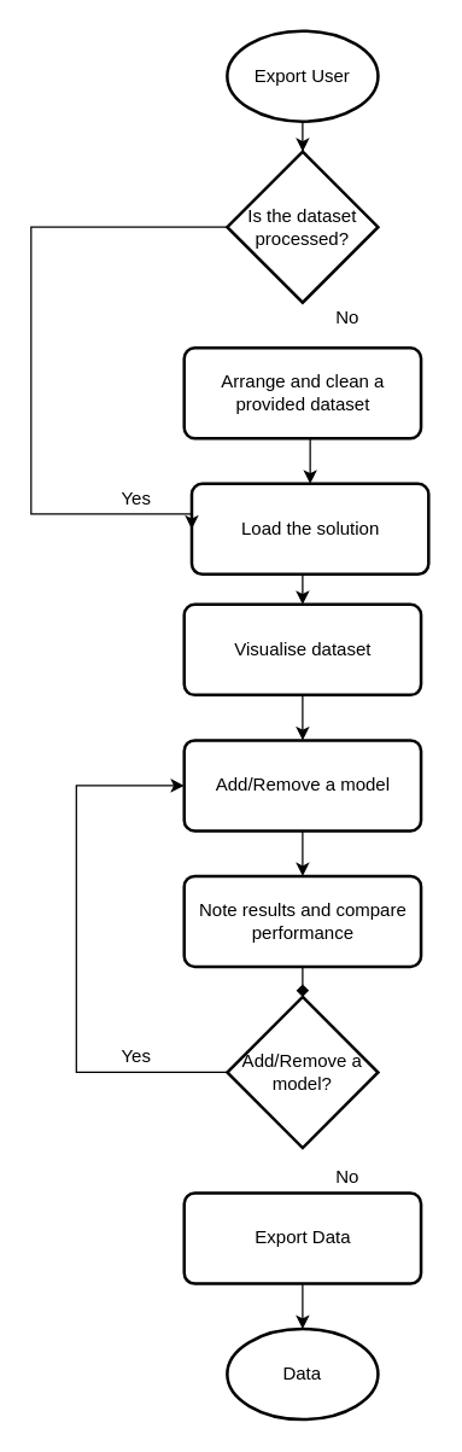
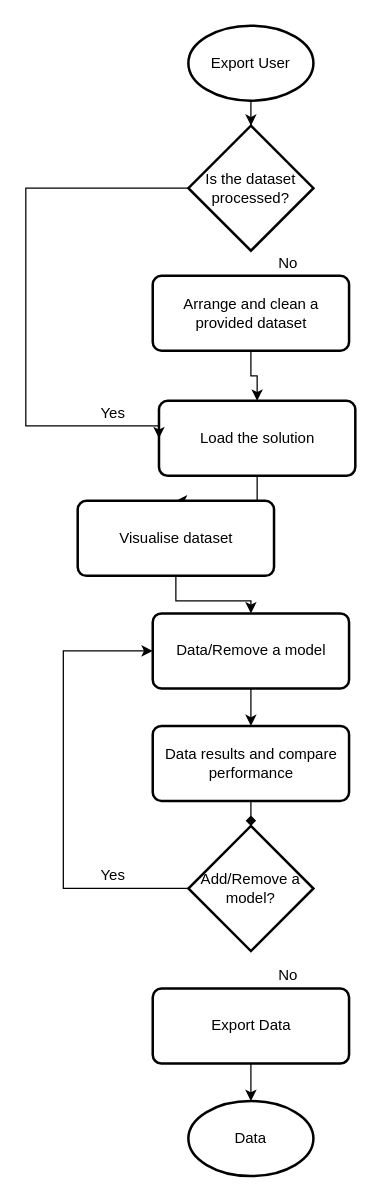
- <mxCell id="13" value="Arrange and clean a provided dataset&lt;br&gt;" style="rounded=1;whiteSpace=wrap;html=1;absoluteArcSize=1;arcSize=14;strokeWidth=2;" parent="1" vertex="1"><mxGeometry x="121.5" y="230" width="157" height="60" as="geometry" /></mxCell>
+ <mxCell id="13" value="Arrange and clean a provided dataset&lt;br&gt;" style="rounded=1;whiteSpace=wrap;html=1;absoluteArcSize=1;arcSize=14;strokeWidth=2;" parent="1" vertex="1"><mxGeometry x="121.5" y="220" width="157" height="60" as="geometry" /></mxCell>
- <mxCell id="7" value="Visualise dataset&lt;br&gt;" style="rounded=1;whiteSpace=wrap;html=1;absoluteArcSize=1;arcSize=14;strokeWidth=2;" parent="1" vertex="1"><mxGeometry x="121.5" y="400" width="157" height="60" as="geometry" /></mxCell>
+ <mxCell id="7" value="Visualise dataset&lt;br&gt;" style="rounded=1;whiteSpace=wrap;html=1;absoluteArcSize=1;arcSize=14;strokeWidth=2;" parent="1" vertex="1"><mxGeometry x="61.5" y="400" width="157" height="60" as="geometry" /></mxCell>
- <mxCell id="9" value="Add/Remove a model&lt;br&gt;" style="rounded=1;whiteSpace=wrap;html=1;absoluteArcSize=1;arcSize=14;strokeWidth=2;" parent="1" vertex="1"><mxGeometry x="121.5" y="490" width="157" height="60" as="geometry" /></mxCell>
+ <mxCell id="9" value="Data/Remove a model&lt;br&gt;" style="rounded=1;whiteSpace=wrap;html=1;absoluteArcSize=1;arcSize=14;strokeWidth=2;" parent="1" vertex="1"><mxGeometry x="121.5" y="490" width="157" height="60" as="geometry" /></mxCell>
- <mxCell id="17" value="Note results and compare performance&lt;br&gt;" style="rounded=1;whiteSpace=wrap;html=1;absoluteArcSize=1;arcSize=14;strokeWidth=2;" parent="1" vertex="1"><mxGeometry x="121.5" y="580" width="157" height="60" as="geometry" /></mxCell>
+ <mxCell id="17" value="Data results and compare performance&lt;br&gt;" style="rounded=1;whiteSpace=wrap;html=1;absoluteArcSize=1;arcSize=14;strokeWidth=2;" parent="1" vertex="1"><mxGeometry x="121.5" y="580" width="157" height="60" as="geometry" /></mxCell>
